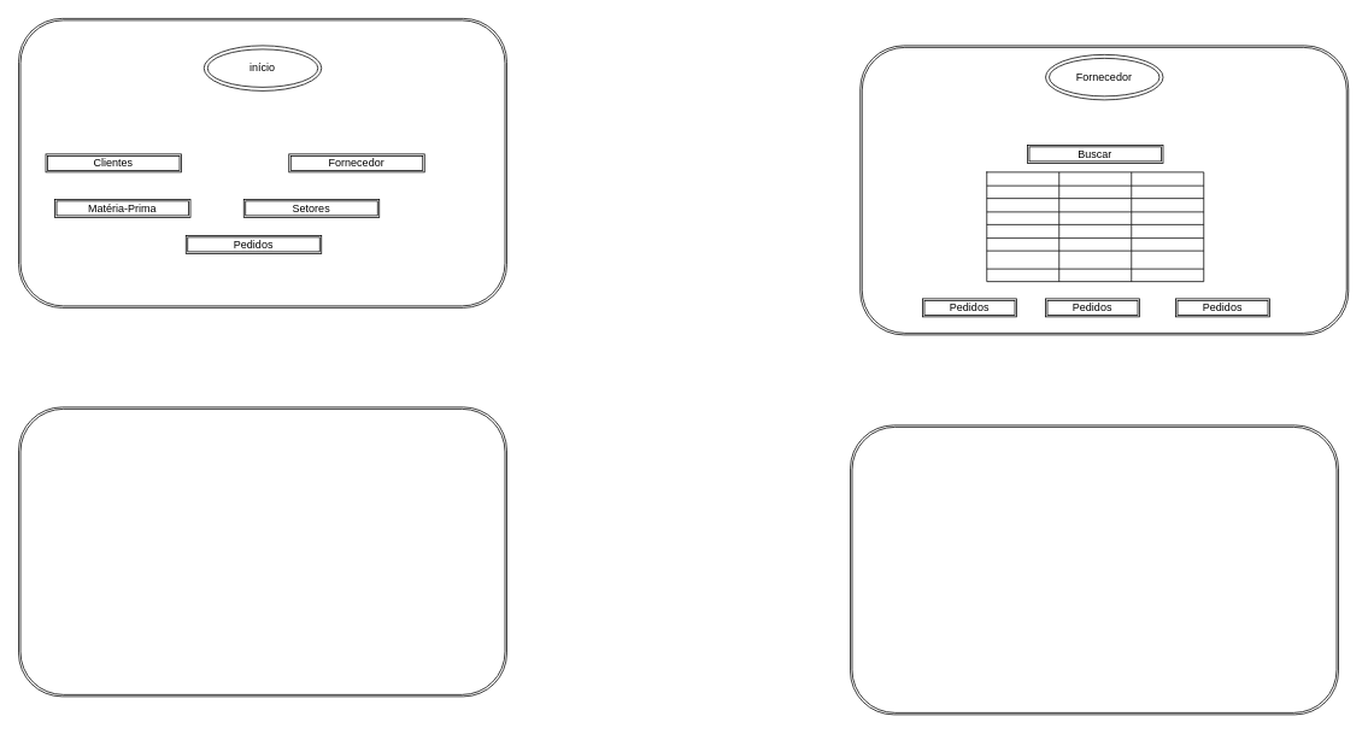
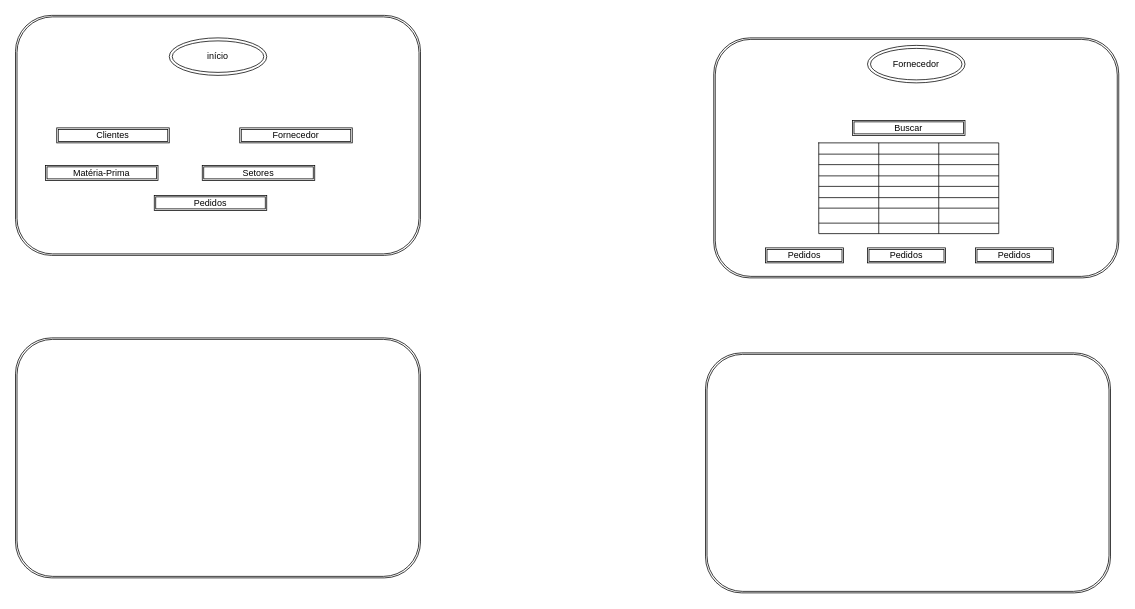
- <mxCell id="49" value="Clientes" style="shape=ext;double=1;rounded=0;whiteSpace=wrap;html=1;" vertex="1" parent="42"><mxGeometry x="30" y="150" width="150" height="20" as="geometry" /></mxCell>
+ <mxCell id="49" value="Clientes" style="shape=ext;double=1;rounded=0;whiteSpace=wrap;html=1;" vertex="1" parent="42"><mxGeometry x="55" y="150" width="150" height="20" as="geometry" /></mxCell>
